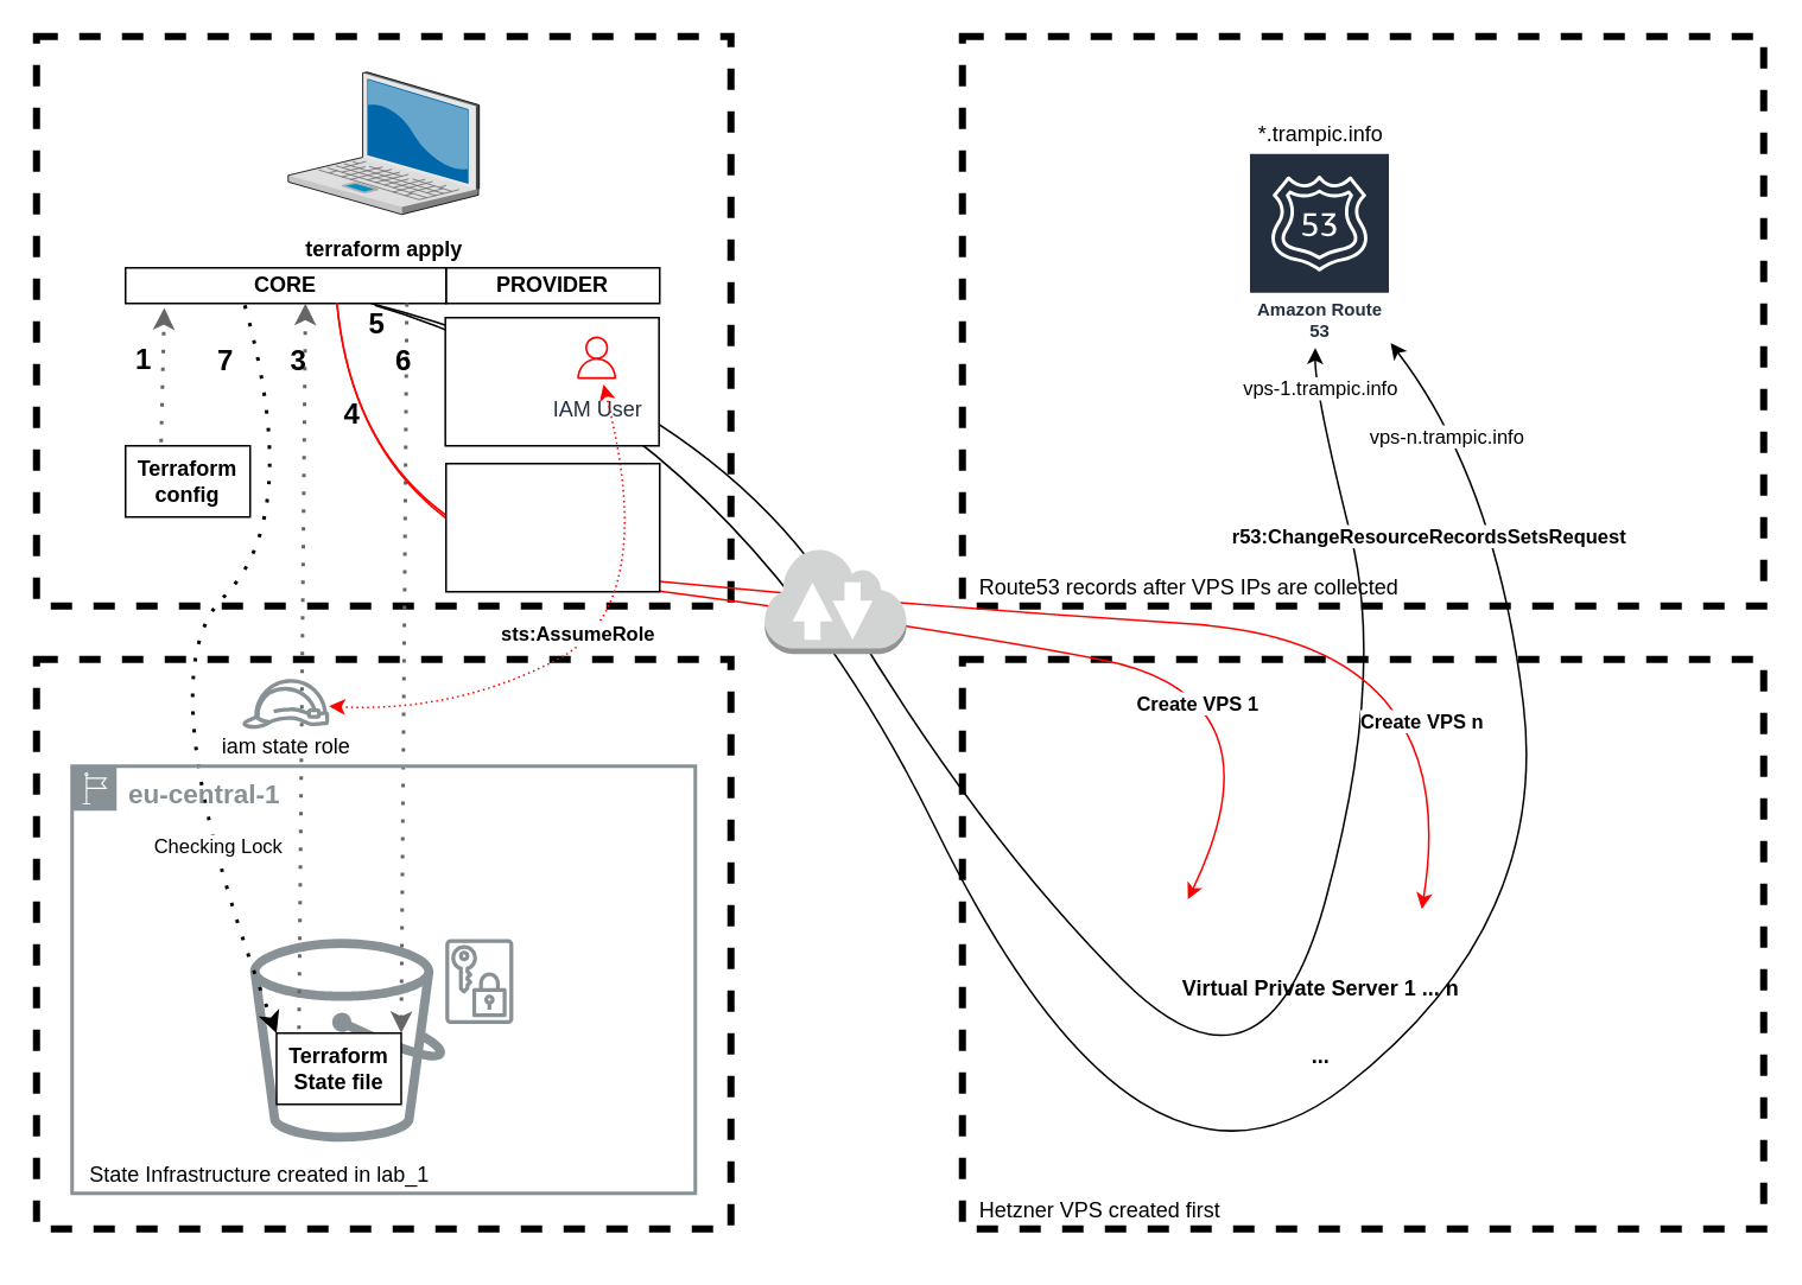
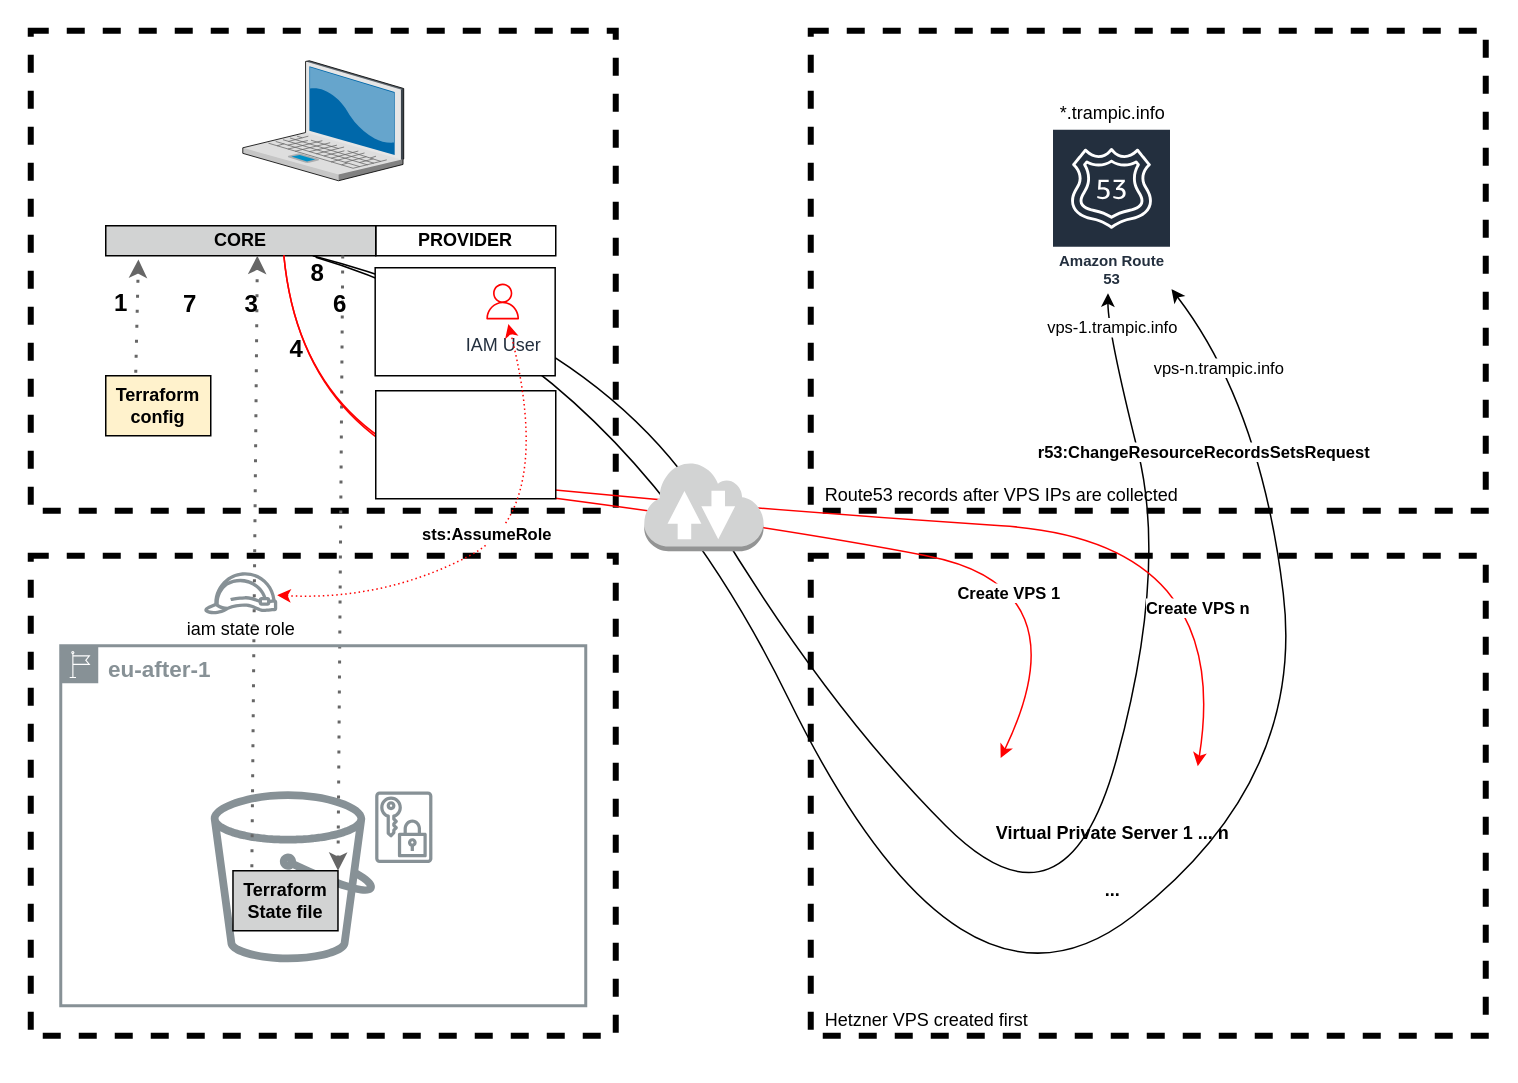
- <mxCell id="7" value="terraform apply" style="text;html=1;align=center;verticalAlign=middle;resizable=0;points=[];autosize=1;fontStyle=1" parent="1" vertex="1"><mxGeometry x="165" y="130" width="100" height="20" as="geometry" /></mxCell>
- <mxCell id="10" value="CORE" style="whiteSpace=wrap;html=1;fontStyle=1" parent="1" vertex="1"><mxGeometry x="70" y="150" width="180" height="20" as="geometry" /></mxCell>
+ <mxCell id="10" value="CORE" style="whiteSpace=wrap;html=1;fontStyle=1;fillColor=#d2d3d3;" parent="1" vertex="1"><mxGeometry x="70" y="150" width="180" height="20" as="geometry" /></mxCell>
- <mxCell id="50" value="&lt;font style=&quot;font-size: 16px&quot;&gt;&lt;b&gt;5&lt;/b&gt;&lt;/font&gt;" style="text;whiteSpace=wrap;html=1;" parent="1" vertex="1"><mxGeometry x="205" y="165" width="19" height="30" as="geometry" /></mxCell>
+ <mxCell id="50" value="&lt;font style=&quot;font-size: 16px&quot;&gt;&lt;b&gt;8&lt;/b&gt;&lt;/font&gt;" style="text;whiteSpace=wrap;html=1;" parent="1" vertex="1"><mxGeometry x="205" y="165" width="19" height="30" as="geometry" /></mxCell>
- <mxCell id="8" value="Terraform config" style="whiteSpace=wrap;html=1;fontStyle=1" parent="1" vertex="1"><mxGeometry x="70" y="250" width="70" height="40" as="geometry" /></mxCell>
+ <mxCell id="8" value="Terraform config" style="whiteSpace=wrap;html=1;fontStyle=1;fillColor=#fff2cc;" parent="1" vertex="1"><mxGeometry x="70" y="250" width="70" height="40" as="geometry" /></mxCell>
- <mxCell id="15" value="" style="curved=1;endArrow=classic;html=1;strokeColor=#000000;dashed=1;dashPattern=1 4;entryX=0;entryY=0;entryDx=0;entryDy=0;strokeWidth=2;exitX=0.372;exitY=1.05;exitDx=0;exitDy=0;exitPerimeter=0;" parent="1" source="10" target="11" edge="1"><mxGeometry width="50" height="50" relative="1" as="geometry"><mxPoint x="221" y="198" as="sourcePoint" /><mxPoint x="211" y="348" as="targetPoint" /><Array as="points"><mxPoint x="170" y="290" /><mxPoint x="80" y="380" /></Array></mxGeometry></mxCell>
- <mxCell id="16" value="Checking Lock" style="edgeLabel;html=1;align=center;verticalAlign=middle;resizable=0;points=[];" parent="15" vertex="1" connectable="0"><mxGeometry x="0.119" y="-16" relative="1" as="geometry"><mxPoint x="53.26" y="79.76" as="offset" /></mxGeometry></mxCell>
- <mxCell id="54" value="&lt;font style=&quot;font-size: 15px&quot;&gt;&lt;b&gt;eu-central-1&lt;/b&gt;&lt;/font&gt;" style="outlineConnect=0;gradientColor=none;html=1;whiteSpace=wrap;fontSize=12;fontStyle=0;shape=mxgraph.aws4.group;grIcon=mxgraph.aws4.group_region;fillColor=none;verticalAlign=top;align=left;spacingLeft=30;fontColor=#879196;strokeColor=#879196;strokeWidth=2;" parent="1" vertex="1"><mxGeometry x="40" y="430" width="350" height="240" as="geometry" /></mxCell>
+ <mxCell id="54" value="&lt;font style=&quot;font-size: 15px&quot;&gt;&lt;b&gt;eu-after-1&lt;/b&gt;&lt;/font&gt;" style="outlineConnect=0;gradientColor=none;html=1;whiteSpace=wrap;fontSize=12;fontStyle=0;shape=mxgraph.aws4.group;grIcon=mxgraph.aws4.group_region;fillColor=none;verticalAlign=top;align=left;spacingLeft=30;fontColor=#879196;strokeColor=#879196;strokeWidth=2;" parent="1" vertex="1"><mxGeometry x="40" y="430" width="350" height="240" as="geometry" /></mxCell>
- <mxCell id="11" value="Terraform State file" style="whiteSpace=wrap;html=1;fontStyle=1" parent="1" vertex="1"><mxGeometry x="154.82" y="580" width="70" height="40" as="geometry" /></mxCell>
+ <mxCell id="11" value="Terraform State file" style="whiteSpace=wrap;html=1;fontStyle=1;fillColor=#d2d3d3;" parent="1" vertex="1"><mxGeometry x="154.82" y="580" width="70" height="40" as="geometry" /></mxCell>
- <mxCell id="55" value="State Infrastructure created in lab_1" style="text;html=1;align=center;verticalAlign=middle;resizable=0;points=[];autosize=1;" parent="1" vertex="1"><mxGeometry x="39.62" y="650" width="210" height="20" as="geometry" /></mxCell>
